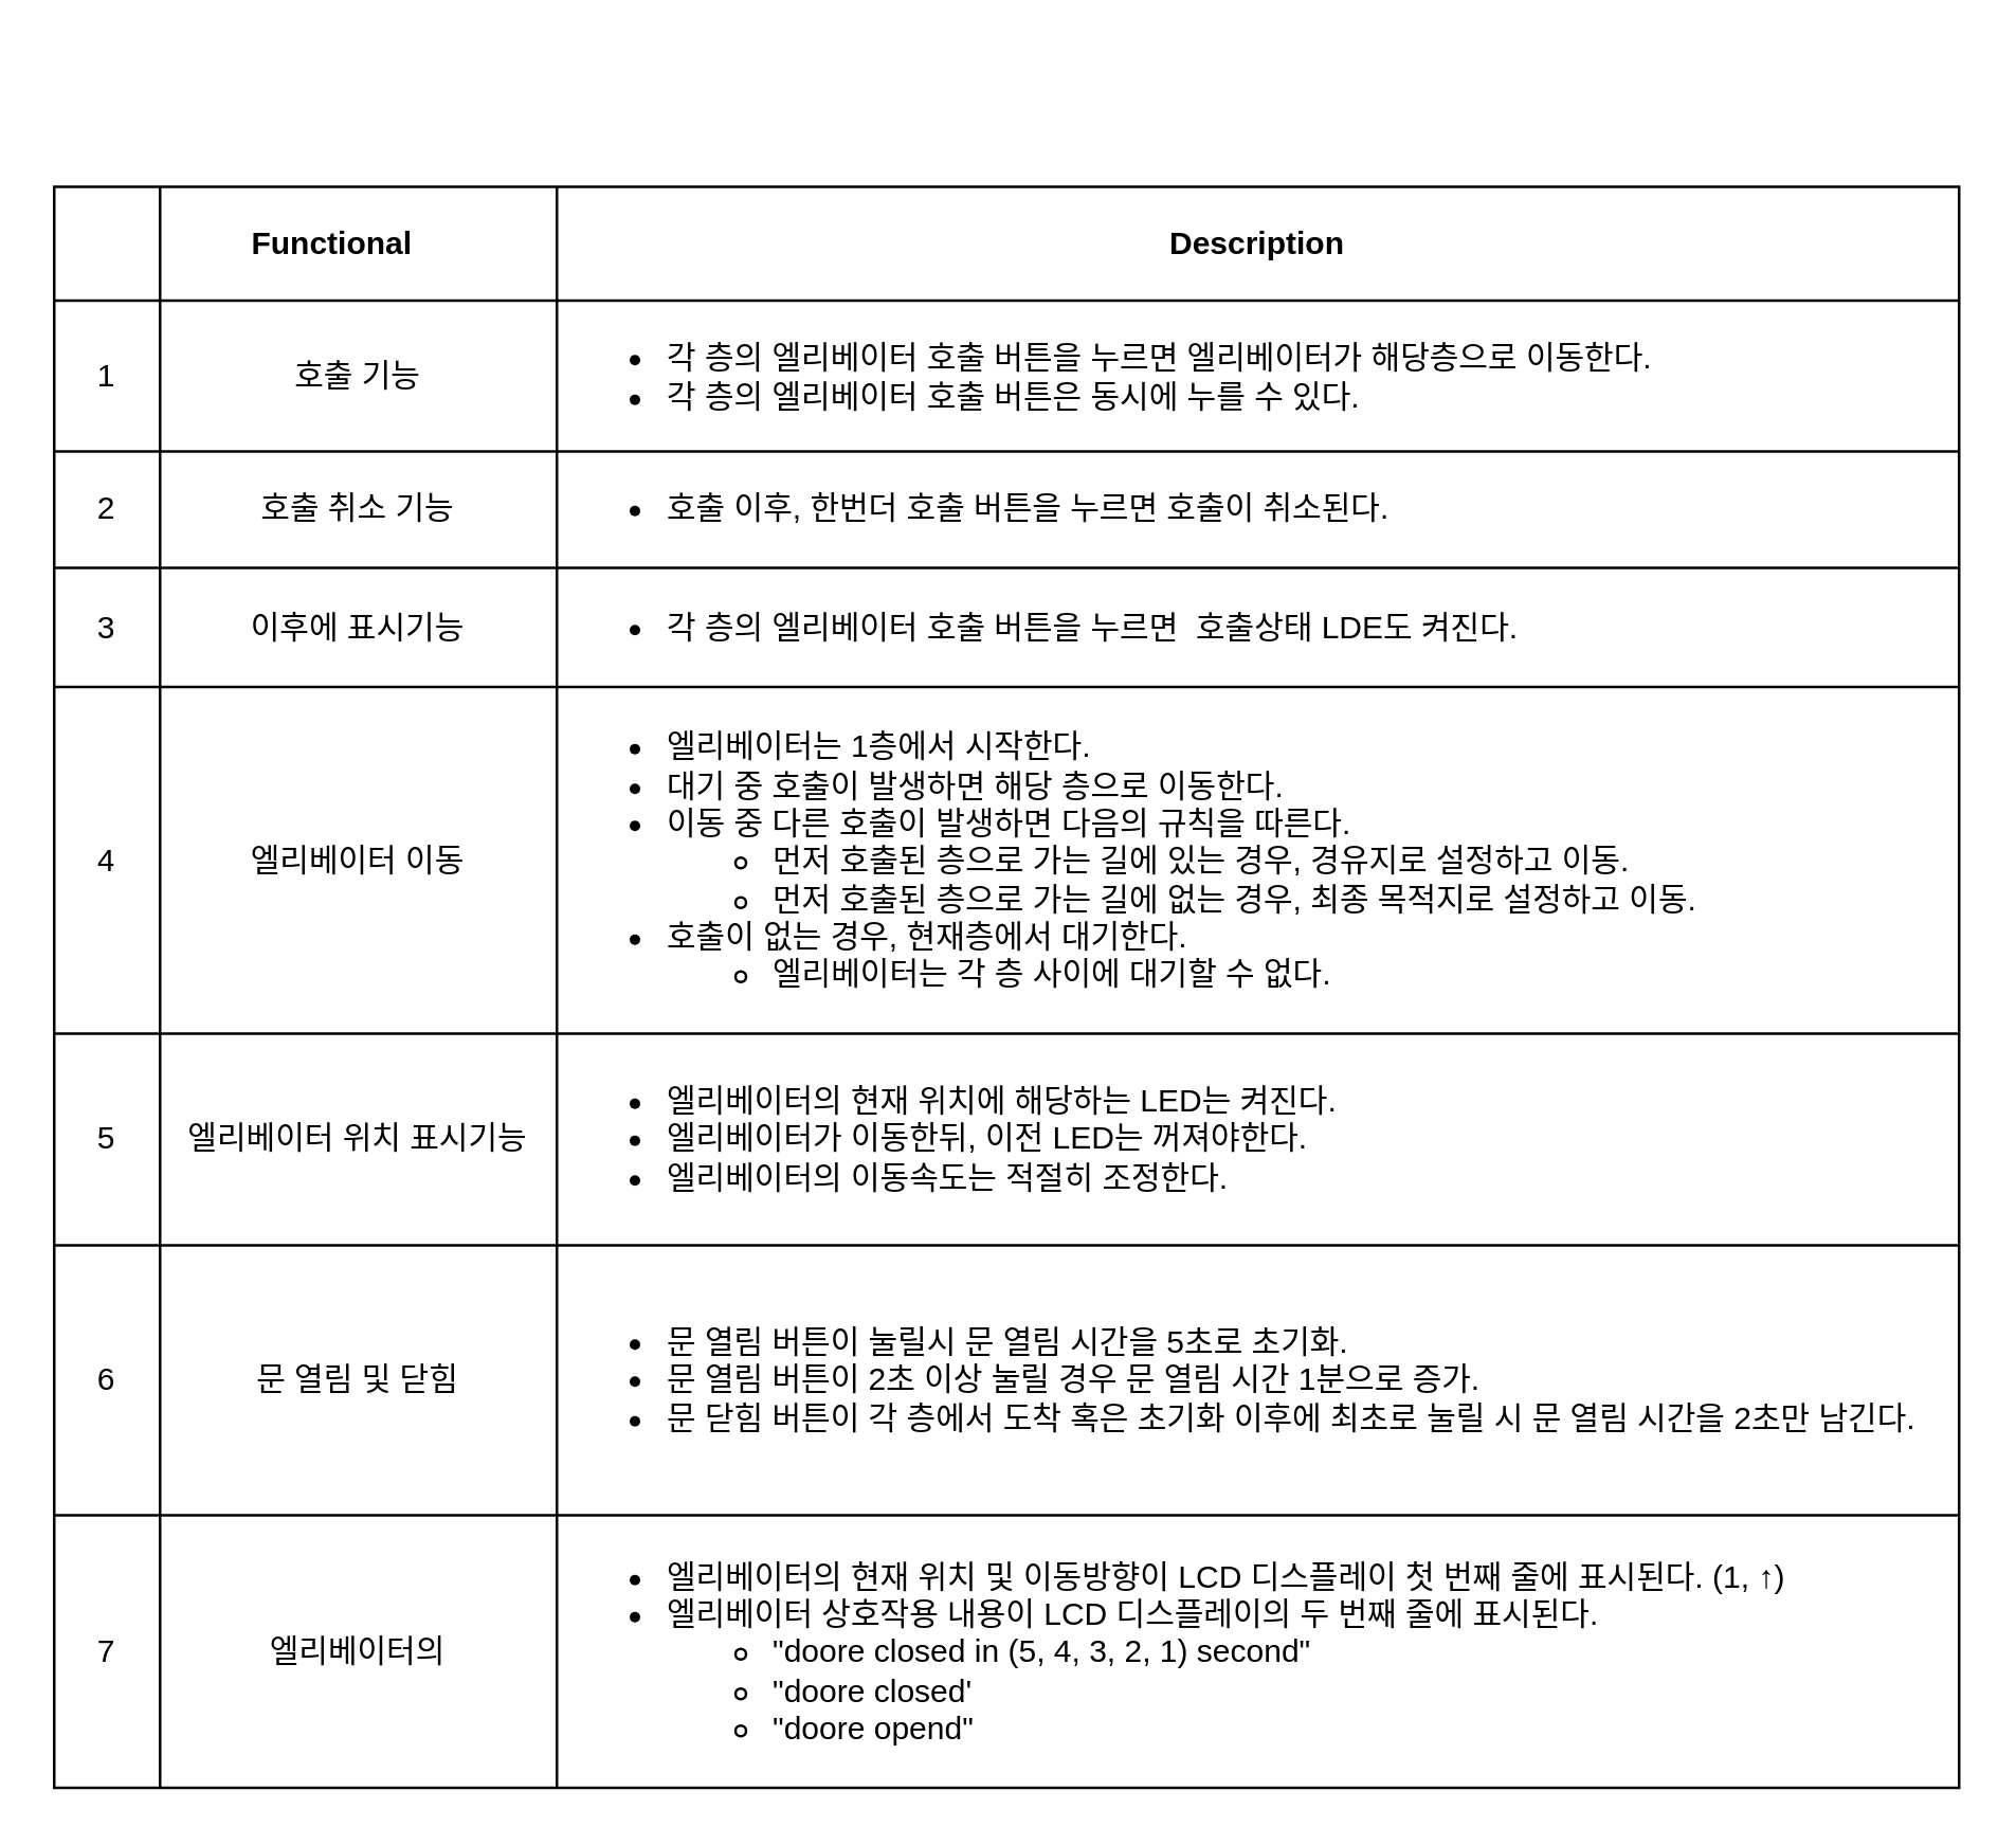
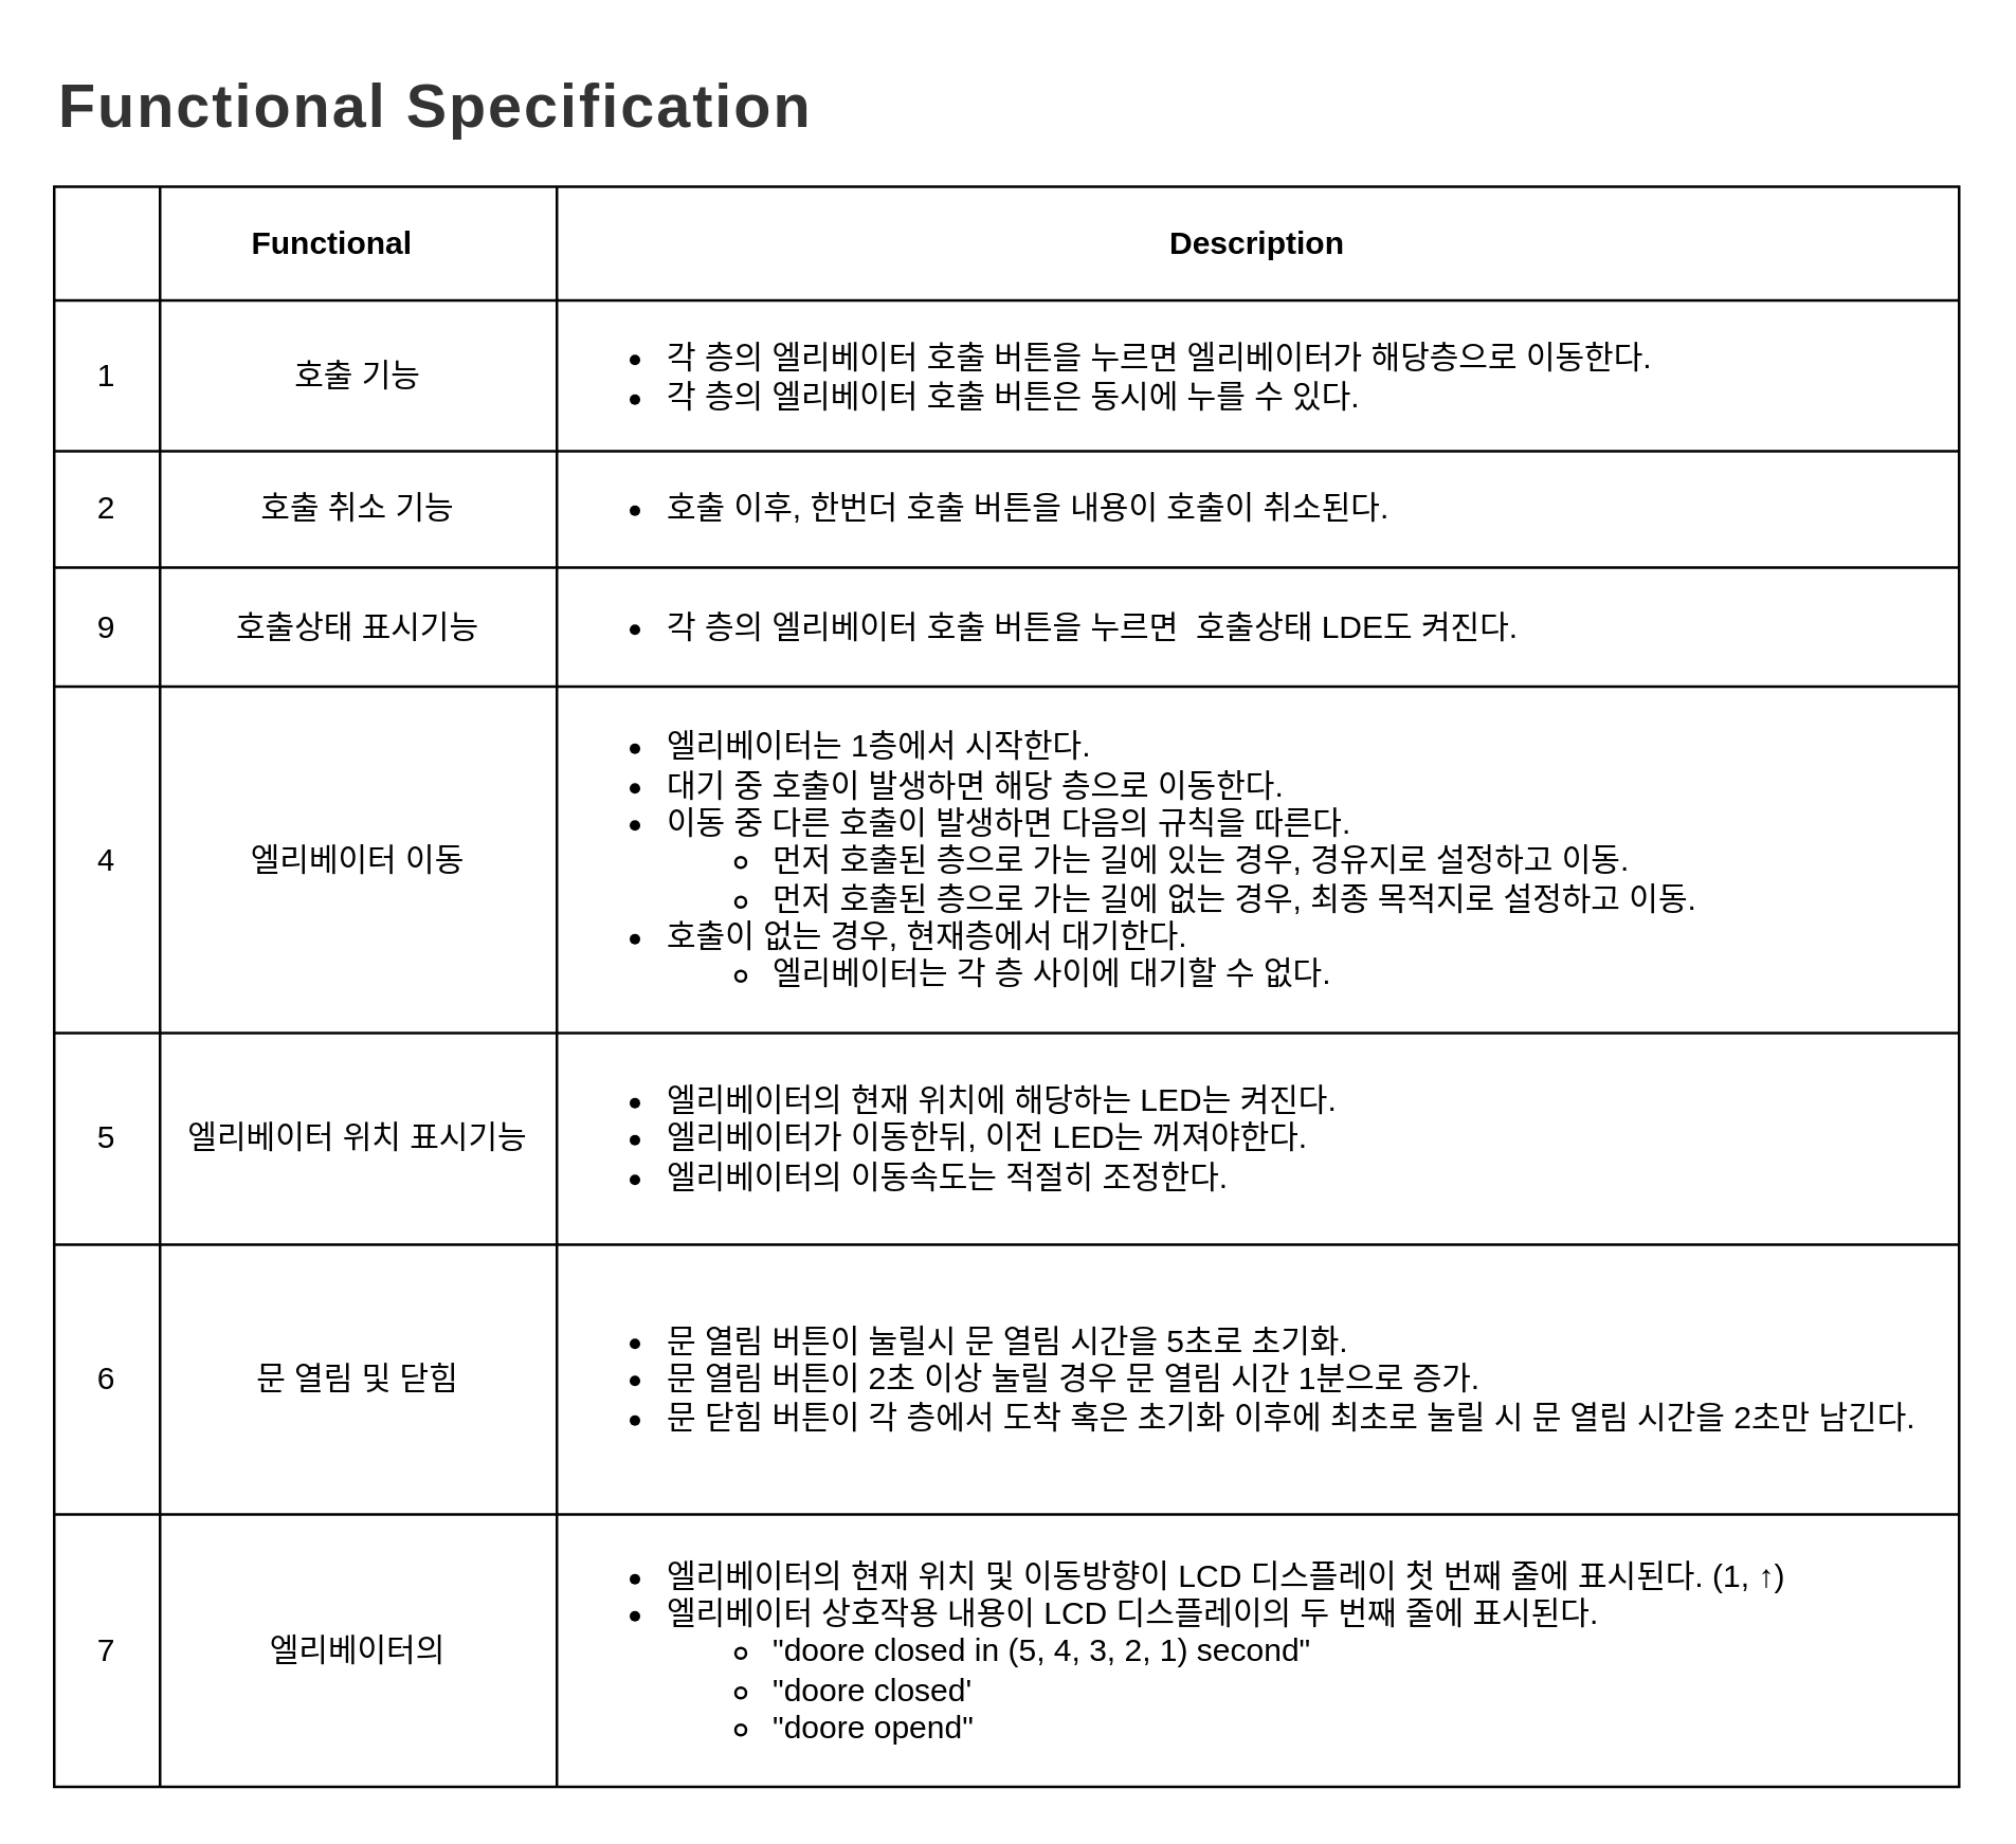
+ <mxCell id="35" value="&lt;h3 class=&quot;wrap_item item_type_text&quot; data-app=&quot;{&amp;quot;type&amp;quot;:&amp;quot;text&amp;quot;,&amp;quot;data&amp;quot;:[{&amp;quot;type&amp;quot;:&amp;quot;text&amp;quot;,&amp;quot;data&amp;quot;:[{&amp;quot;type&amp;quot;:&amp;quot;text&amp;quot;,&amp;quot;text&amp;quot;:&amp;quot;4. Functional Specification(기능명세서)&amp;quot;}],&amp;quot;styleType&amp;quot;:&amp;quot;bold&amp;quot;}],&amp;quot;size&amp;quot;:&amp;quot;h3&amp;quot;}&quot; style=&quot;-webkit-font-smoothing: antialiased; backface-visibility: hidden; font-family: &amp;quot;Noto Sans DemiLight&amp;quot;, &amp;quot;Malgun Gothic&amp;quot;, sans-serif; margin: 2px auto 0px; padding: 0px; text-rendering: inherit; font-weight: normal; width: 700px; letter-spacing: 0.8px; line-height: 21.5pt; color: rgb(51, 51, 51);&quot;&gt;&lt;span style=&quot;font-weight: 700;&quot;&gt;&lt;font style=&quot;font-size: 23px;&quot;&gt;Functional Specification&lt;/font&gt;&lt;/span&gt;&lt;/h3&gt;" style="text;html=1;align=left;verticalAlign=middle;whiteSpace=wrap;rounded=0;" vertex="1" parent="1"><mxGeometry x="20" y="20" width="270" height="40" as="geometry" /></mxCell>
- <mxCell id="14" value="&lt;ul&gt;&lt;li&gt;호출 이후, 한번더 호출 버튼을 누르면 호출이 취소된다.&lt;/li&gt;&lt;/ul&gt;" style="shape=partialRectangle;html=1;whiteSpace=wrap;connectable=0;strokeColor=inherit;overflow=hidden;fillColor=none;top=0;left=0;bottom=0;right=0;pointerEvents=1;align=left;" vertex="1" parent="11"><mxGeometry x="190" width="530" height="44" as="geometry"><mxRectangle width="530" height="44" as="alternateBounds" /></mxGeometry></mxCell>
+ <mxCell id="14" value="&lt;ul&gt;&lt;li&gt;호출 이후, 한번더 호출 버튼을 내용이 호출이 취소된다.&lt;/li&gt;&lt;/ul&gt;" style="shape=partialRectangle;html=1;whiteSpace=wrap;connectable=0;strokeColor=inherit;overflow=hidden;fillColor=none;top=0;left=0;bottom=0;right=0;pointerEvents=1;align=left;" vertex="1" parent="11"><mxGeometry x="190" width="530" height="44" as="geometry"><mxRectangle width="530" height="44" as="alternateBounds" /></mxGeometry></mxCell>
- <mxCell id="16" value="3" style="shape=partialRectangle;html=1;whiteSpace=wrap;connectable=0;strokeColor=inherit;overflow=hidden;fillColor=none;top=0;left=0;bottom=0;right=0;pointerEvents=1;" vertex="1" parent="15"><mxGeometry width="40" height="45" as="geometry"><mxRectangle width="40" height="45" as="alternateBounds" /></mxGeometry></mxCell>
+ <mxCell id="16" value="9" style="shape=partialRectangle;html=1;whiteSpace=wrap;connectable=0;strokeColor=inherit;overflow=hidden;fillColor=none;top=0;left=0;bottom=0;right=0;pointerEvents=1;" vertex="1" parent="15"><mxGeometry width="40" height="45" as="geometry"><mxRectangle width="40" height="45" as="alternateBounds" /></mxGeometry></mxCell>
- <mxCell id="17" value="이후에 표시기능" style="shape=partialRectangle;html=1;whiteSpace=wrap;connectable=0;strokeColor=inherit;overflow=hidden;fillColor=none;top=0;left=0;bottom=0;right=0;pointerEvents=1;" vertex="1" parent="15"><mxGeometry x="40" width="150" height="45" as="geometry"><mxRectangle width="150" height="45" as="alternateBounds" /></mxGeometry></mxCell>
+ <mxCell id="17" value="호출상태 표시기능" style="shape=partialRectangle;html=1;whiteSpace=wrap;connectable=0;strokeColor=inherit;overflow=hidden;fillColor=none;top=0;left=0;bottom=0;right=0;pointerEvents=1;" vertex="1" parent="15"><mxGeometry x="40" width="150" height="45" as="geometry"><mxRectangle width="150" height="45" as="alternateBounds" /></mxGeometry></mxCell>
